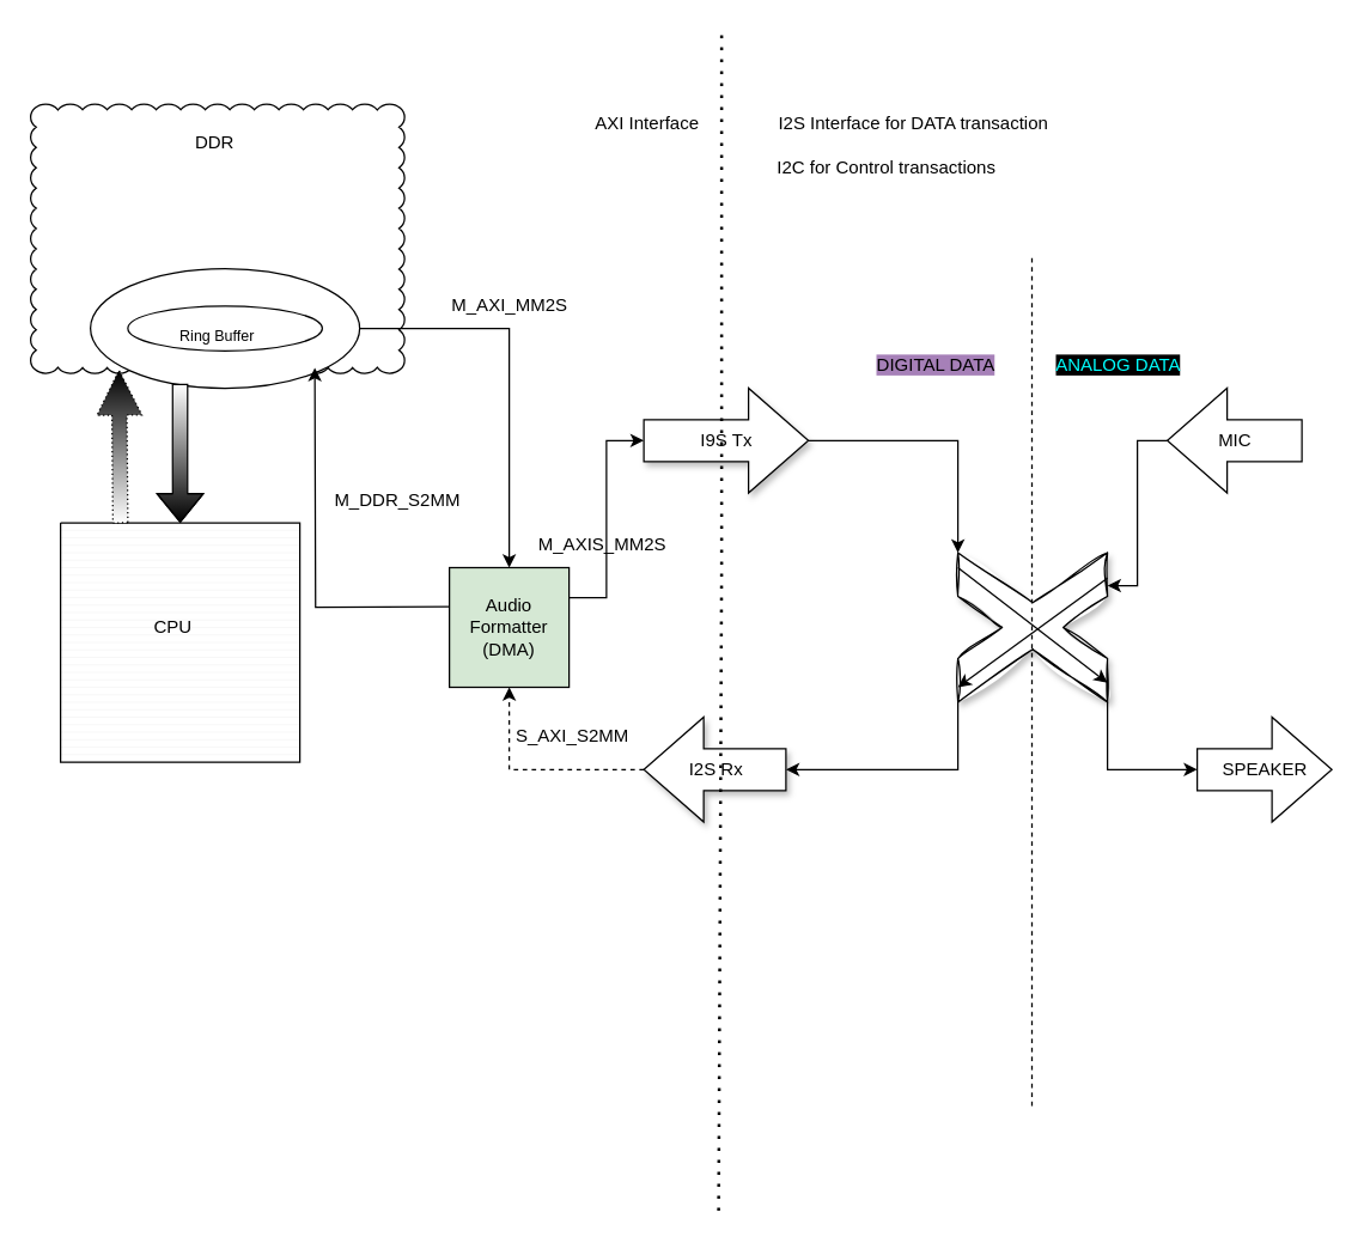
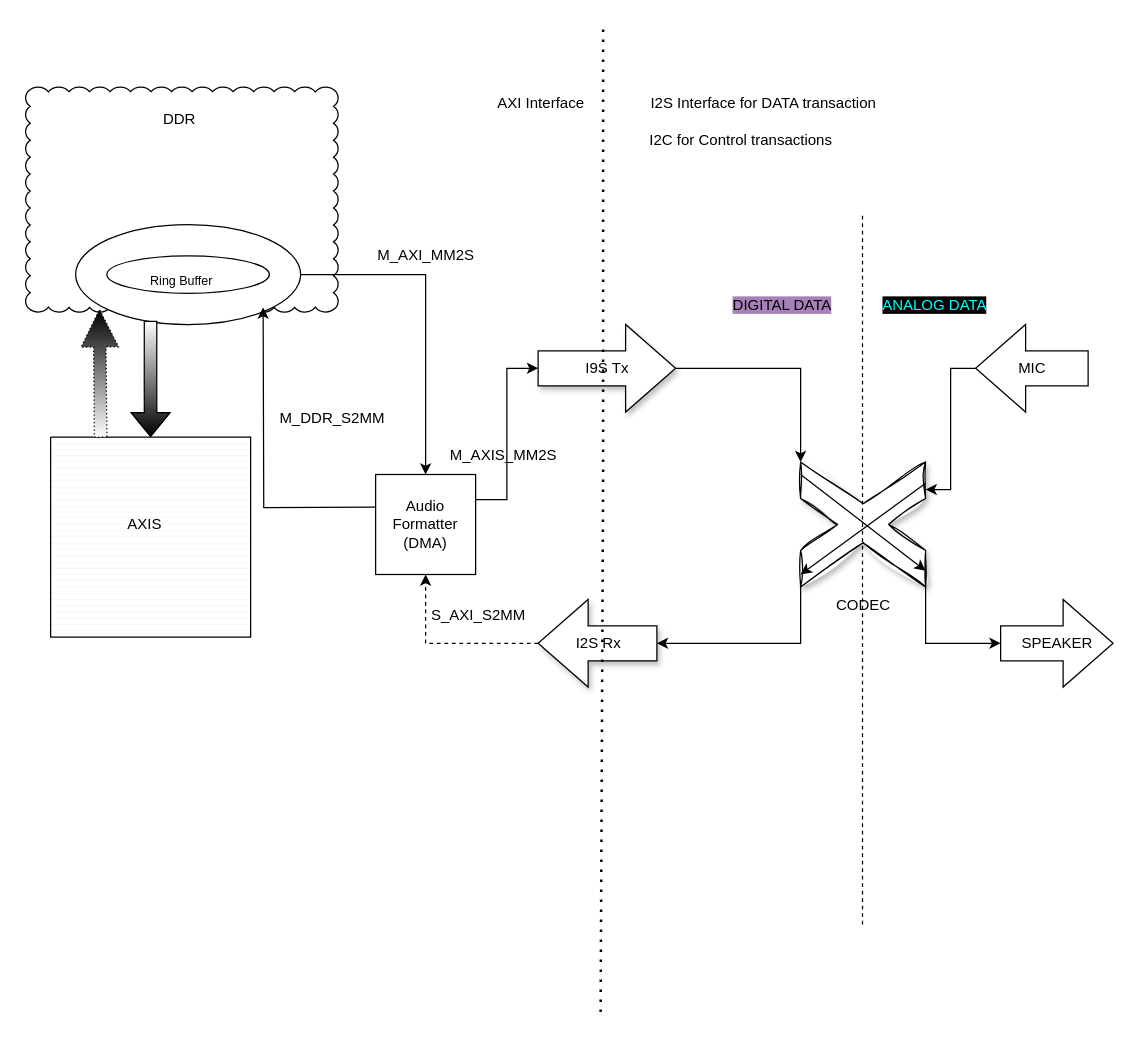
- <mxCell id="33" value="CPU" style="text;html=1;align=center;verticalAlign=middle;resizable=0;points=[];autosize=1;strokeColor=none;fillColor=none;" vertex="1" parent="1"><mxGeometry x="90" y="404" width="50" height="30" as="geometry" /></mxCell>
+ <mxCell id="33" value="AXIS" style="text;html=1;align=center;verticalAlign=middle;resizable=0;points=[];autosize=1;strokeColor=none;fillColor=none;" vertex="1" parent="1"><mxGeometry x="90" y="404" width="50" height="30" as="geometry" /></mxCell>
- <mxCell id="2" value="&lt;div&gt;Audio Formatter&lt;/div&gt;&lt;div&gt;(DMA)&lt;br&gt;&lt;/div&gt;" style="whiteSpace=wrap;html=1;aspect=fixed;fillColor=#d5e8d4;" vertex="1" parent="1"><mxGeometry x="300" y="379" width="80" height="80" as="geometry" /></mxCell>
+ <mxCell id="2" value="&lt;div&gt;Audio Formatter&lt;/div&gt;&lt;div&gt;(DMA)&lt;br&gt;&lt;/div&gt;" style="whiteSpace=wrap;html=1;aspect=fixed;" vertex="1" parent="1"><mxGeometry x="300" y="379" width="80" height="80" as="geometry" /></mxCell>
+ <mxCell id="17" value="CODEC" style="text;html=1;align=center;verticalAlign=middle;resizable=0;points=[];autosize=1;strokeColor=none;fillColor=none;" vertex="1" parent="1"><mxGeometry x="655" y="469" width="70" height="30" as="geometry" /></mxCell>
